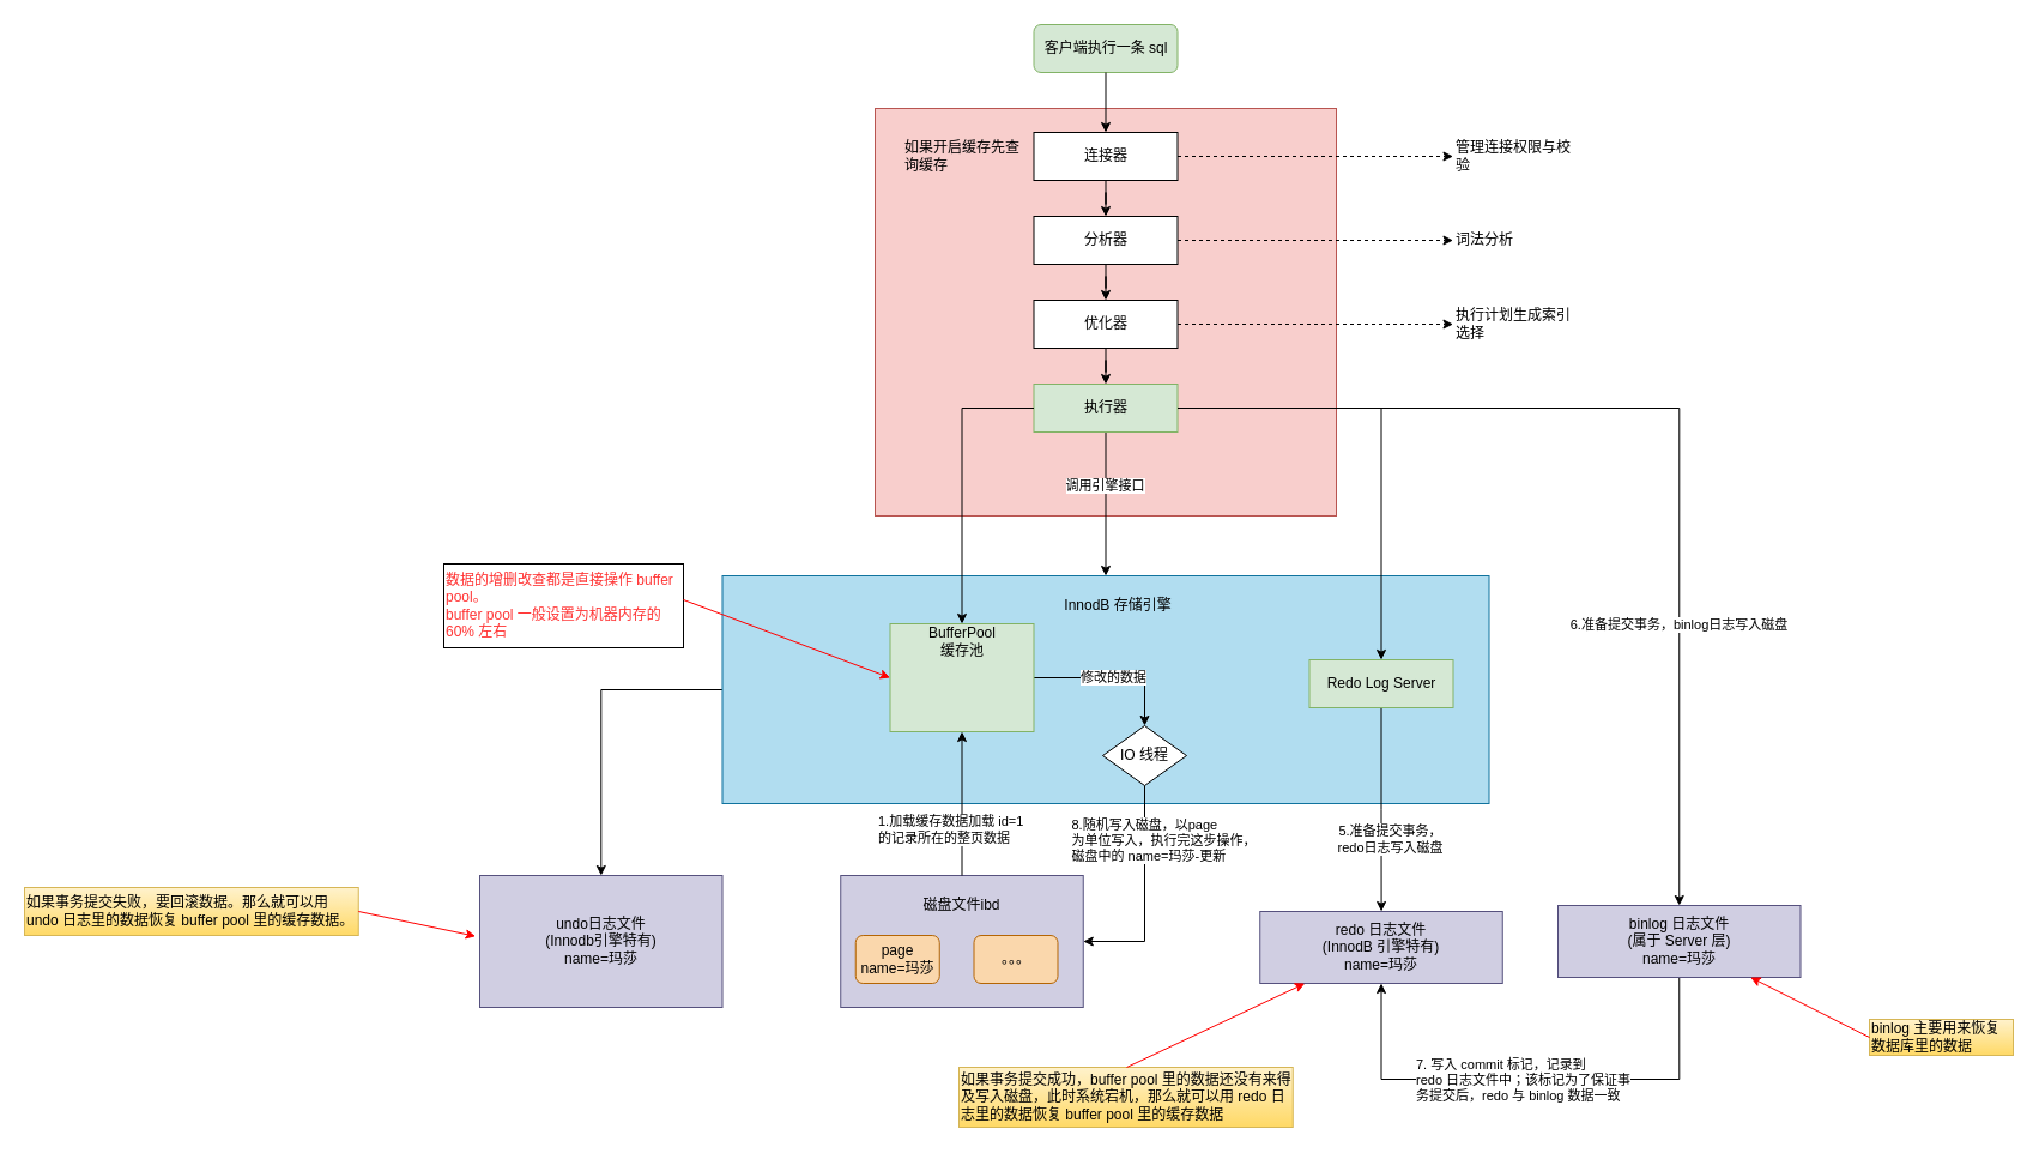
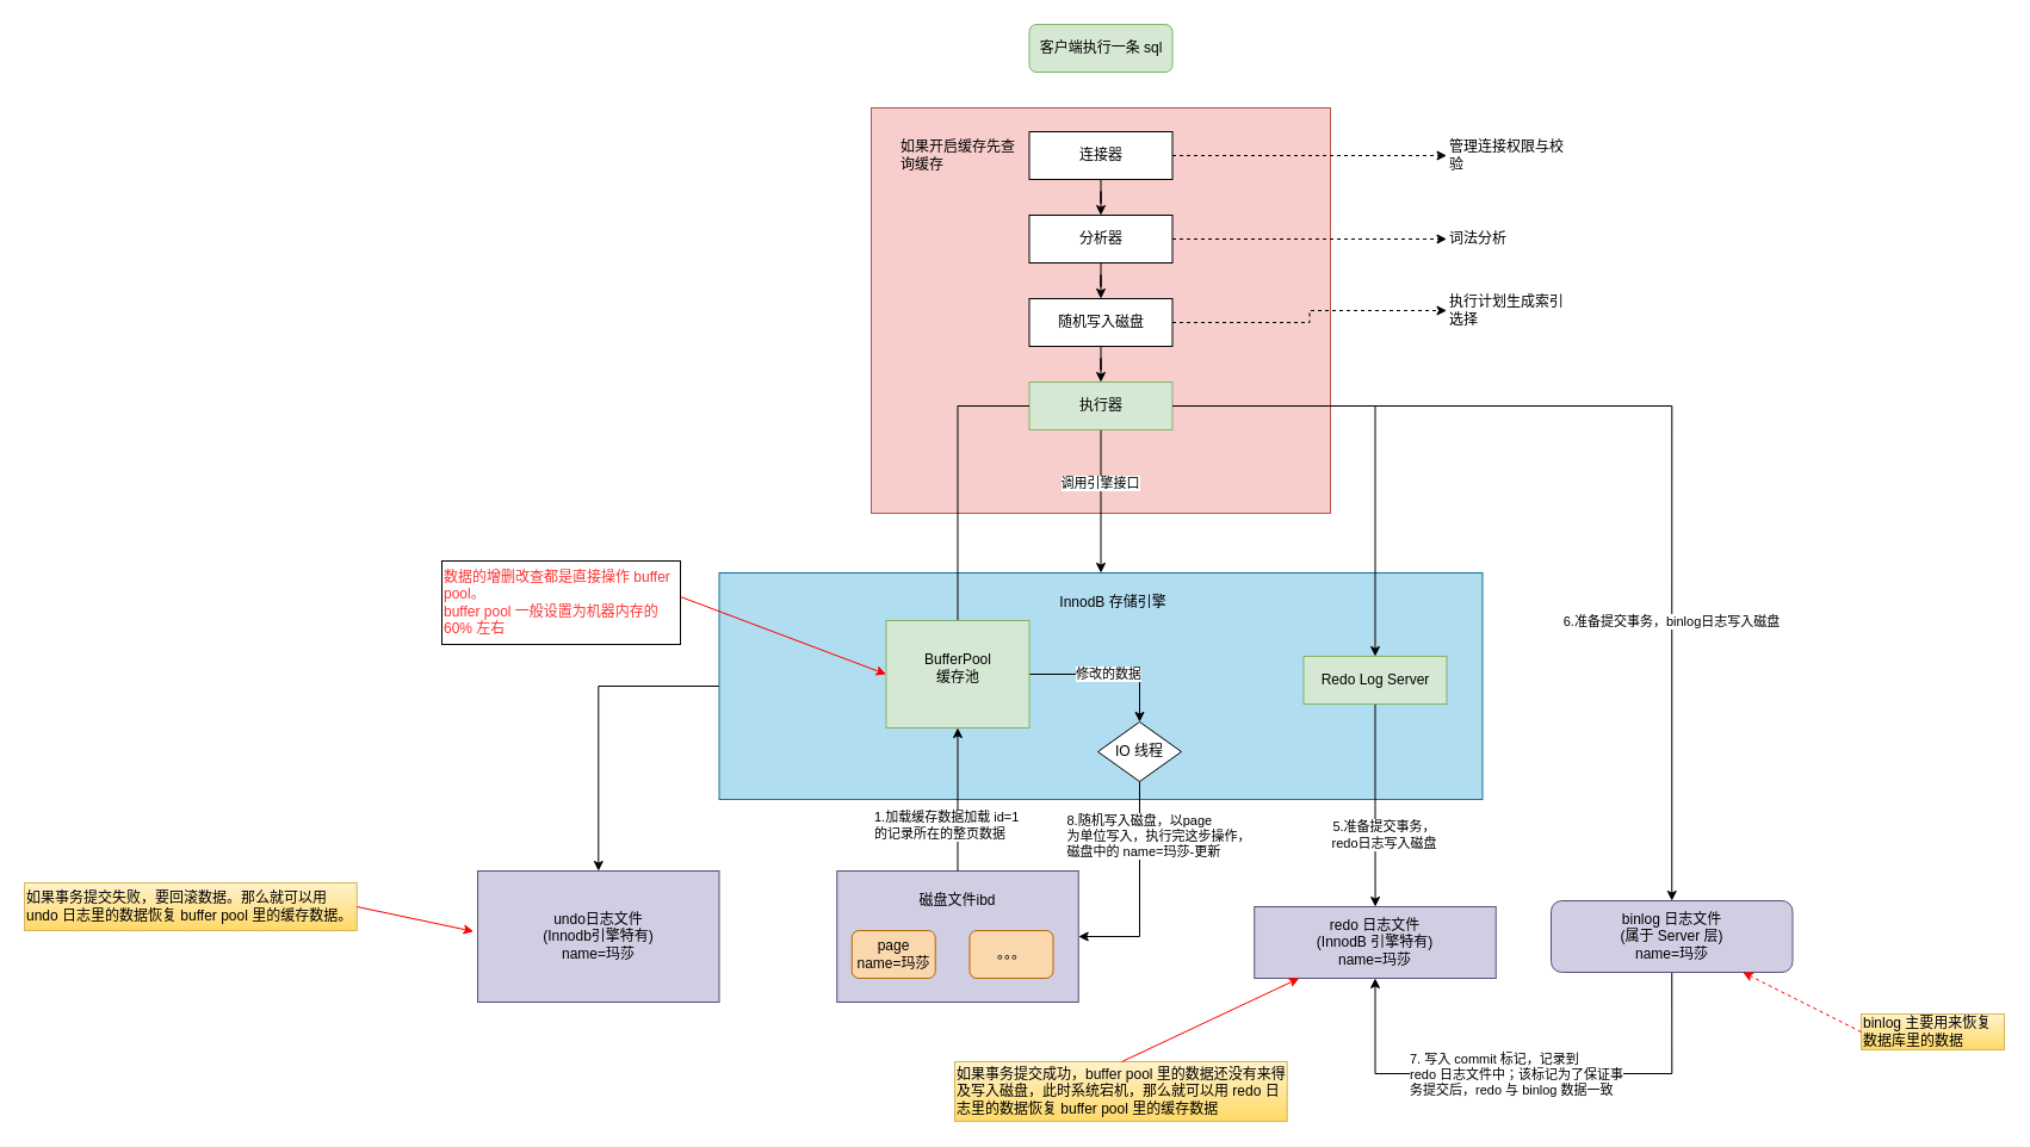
- <mxCell id="7" style="edgeStyle=orthogonalEdgeStyle;rounded=0;orthogonalLoop=1;jettySize=auto;html=1;" edge="1" parent="1" source="2" target="6"><mxGeometry relative="1" as="geometry" /></mxCell>
- <mxCell id="13" value="优化器" style="whiteSpace=wrap;html=1;rounded=0;" vertex="1" parent="1"><mxGeometry x="862.5" y="250" width="120" height="40" as="geometry" /></mxCell>
+ <mxCell id="13" value="随机写入磁盘" style="whiteSpace=wrap;html=1;rounded=0;" vertex="1" parent="1"><mxGeometry x="862.5" y="250" width="120" height="40" as="geometry" /></mxCell>
- <mxCell id="23" value="执行计划生成索引选择" style="text;html=1;strokeColor=none;fillColor=none;align=left;verticalAlign=middle;whiteSpace=wrap;rounded=0;" vertex="1" parent="1"><mxGeometry x="1212.5" y="255" width="100" height="30" as="geometry" /></mxCell>
+ <mxCell id="23" value="执行计划生成索引选择" style="text;html=1;strokeColor=none;fillColor=none;align=left;verticalAlign=middle;whiteSpace=wrap;rounded=0;" vertex="1" parent="1"><mxGeometry x="1212.5" y="245" width="100" height="30" as="geometry" /></mxCell>
- <mxCell id="39" value="BufferPool缓存池" style="text;html=1;strokeColor=none;fillColor=none;align=center;verticalAlign=middle;whiteSpace=wrap;rounded=0;" vertex="1" parent="37"><mxGeometry x="30" width="60" height="30" as="geometry" /></mxCell>
+ <mxCell id="39" value="BufferPool缓存池" style="text;html=1;strokeColor=none;fillColor=none;align=center;verticalAlign=middle;whiteSpace=wrap;rounded=0;" vertex="1" parent="37"><mxGeometry x="30" y="25" width="60" height="30" as="geometry" /></mxCell>
- <mxCell id="49" value="binlog 日志文件&lt;br&gt;(属于 Server 层)&lt;br&gt;name=玛莎" style="rounded=0;whiteSpace=wrap;html=1;strokeColor=#56517e;fillColor=#d0cee2;" vertex="1" parent="1"><mxGeometry x="1300" y="755" width="202.5" height="60" as="geometry" /></mxCell>
+ <mxCell id="49" value="binlog 日志文件&lt;br&gt;(属于 Server 层)&lt;br&gt;name=玛莎" style="whiteSpace=wrap;html=1;strokeColor=#56517e;fillColor=#d0cee2;rounded=1;" vertex="1" parent="1"><mxGeometry x="1300" y="755" width="202.5" height="60" as="geometry" /></mxCell>
- <mxCell id="54" value="" style="endArrow=classic;html=1;rounded=0;fontColor=#000000;exitX=0;exitY=0.5;exitDx=0;exitDy=0;strokeColor=#FF0000;" edge="1" parent="1" source="51" target="49"><mxGeometry width="50" height="50" relative="1" as="geometry"><mxPoint x="1540" y="790" as="sourcePoint" /><mxPoint x="1590" y="740" as="targetPoint" /></mxGeometry></mxCell>
+ <mxCell id="54" value="" style="endArrow=classic;html=1;rounded=0;fontColor=#000000;exitX=0;exitY=0.5;exitDx=0;exitDy=0;strokeColor=#FF0000;dashed=1;" edge="1" parent="1" source="51" target="49"><mxGeometry width="50" height="50" relative="1" as="geometry"><mxPoint x="1540" y="790" as="sourcePoint" /><mxPoint x="1590" y="740" as="targetPoint" /></mxGeometry></mxCell>
